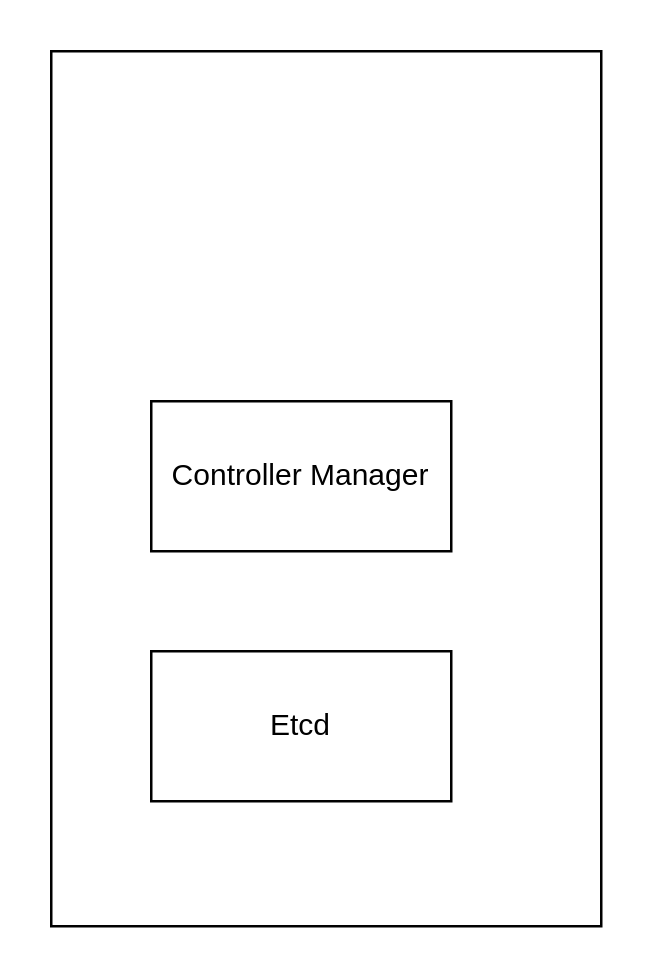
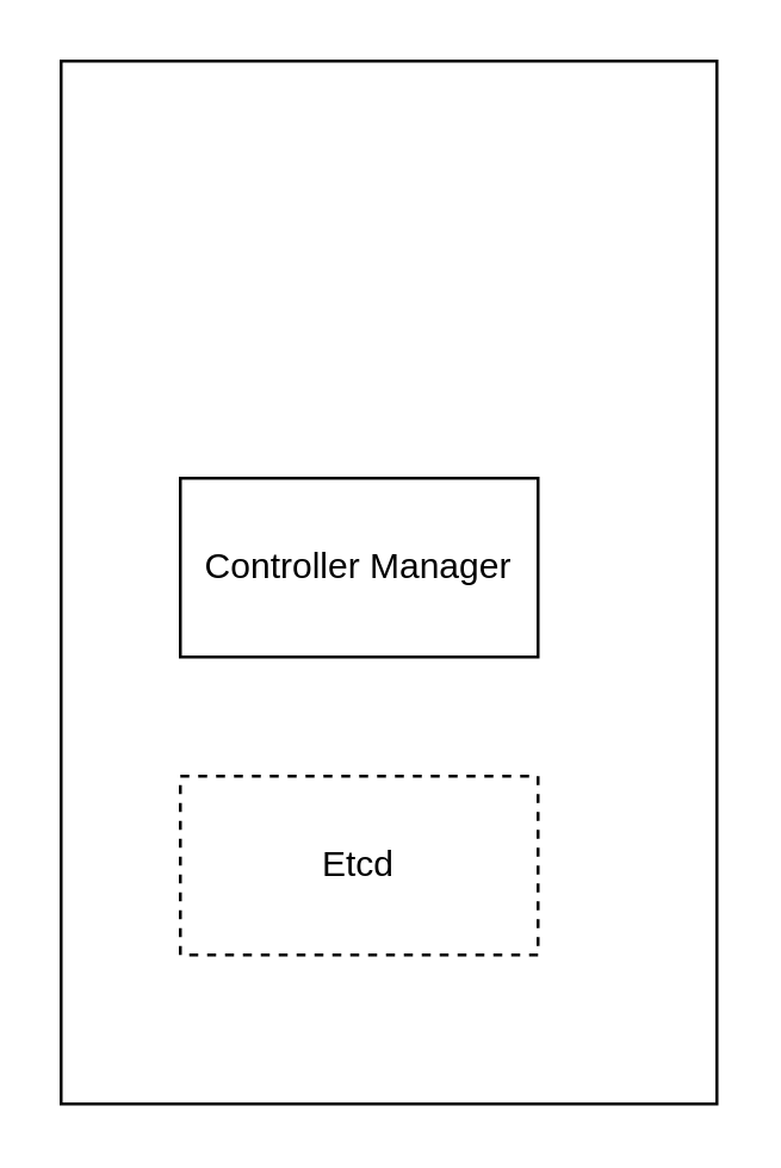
- <mxCell id="4" value="Etcd" style="rounded=0;whiteSpace=wrap;html=1;" vertex="1" parent="1"><mxGeometry x="60" y="260" width="120" height="60" as="geometry" /></mxCell>
+ <mxCell id="4" value="Etcd" style="rounded=0;whiteSpace=wrap;html=1;dashed=1;" vertex="1" parent="1"><mxGeometry x="60" y="260" width="120" height="60" as="geometry" /></mxCell>
